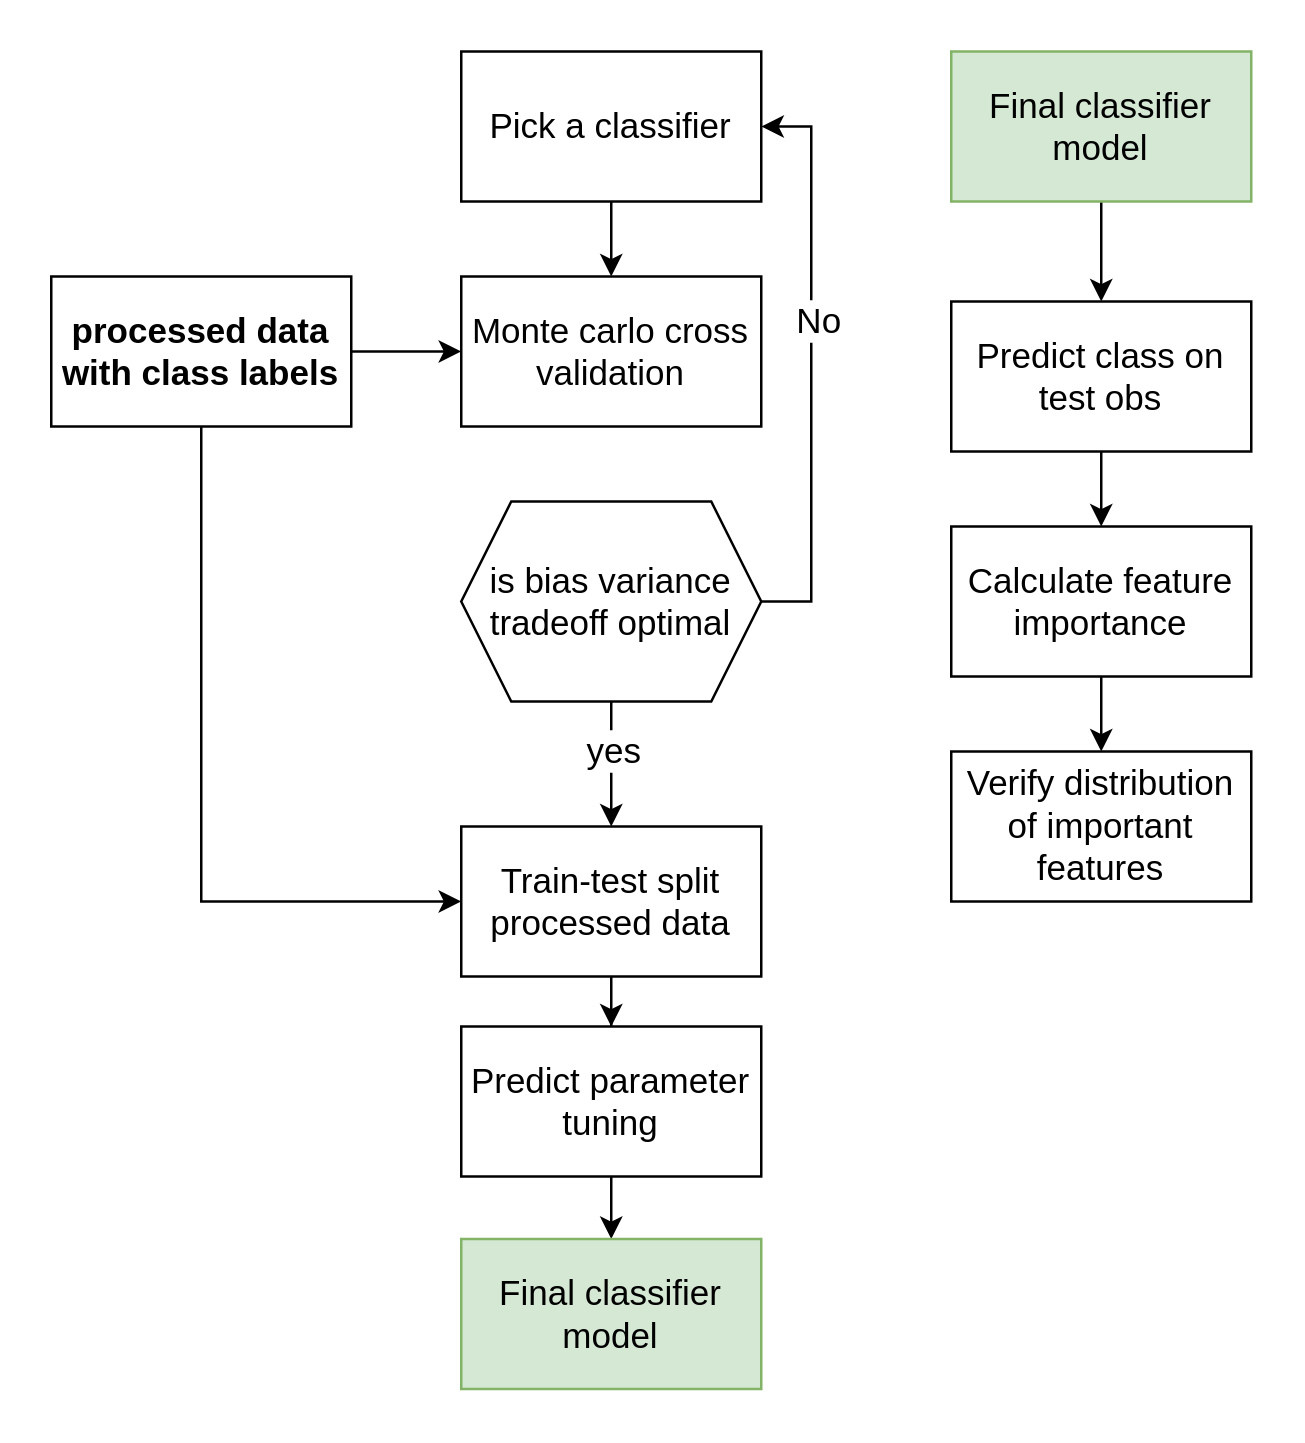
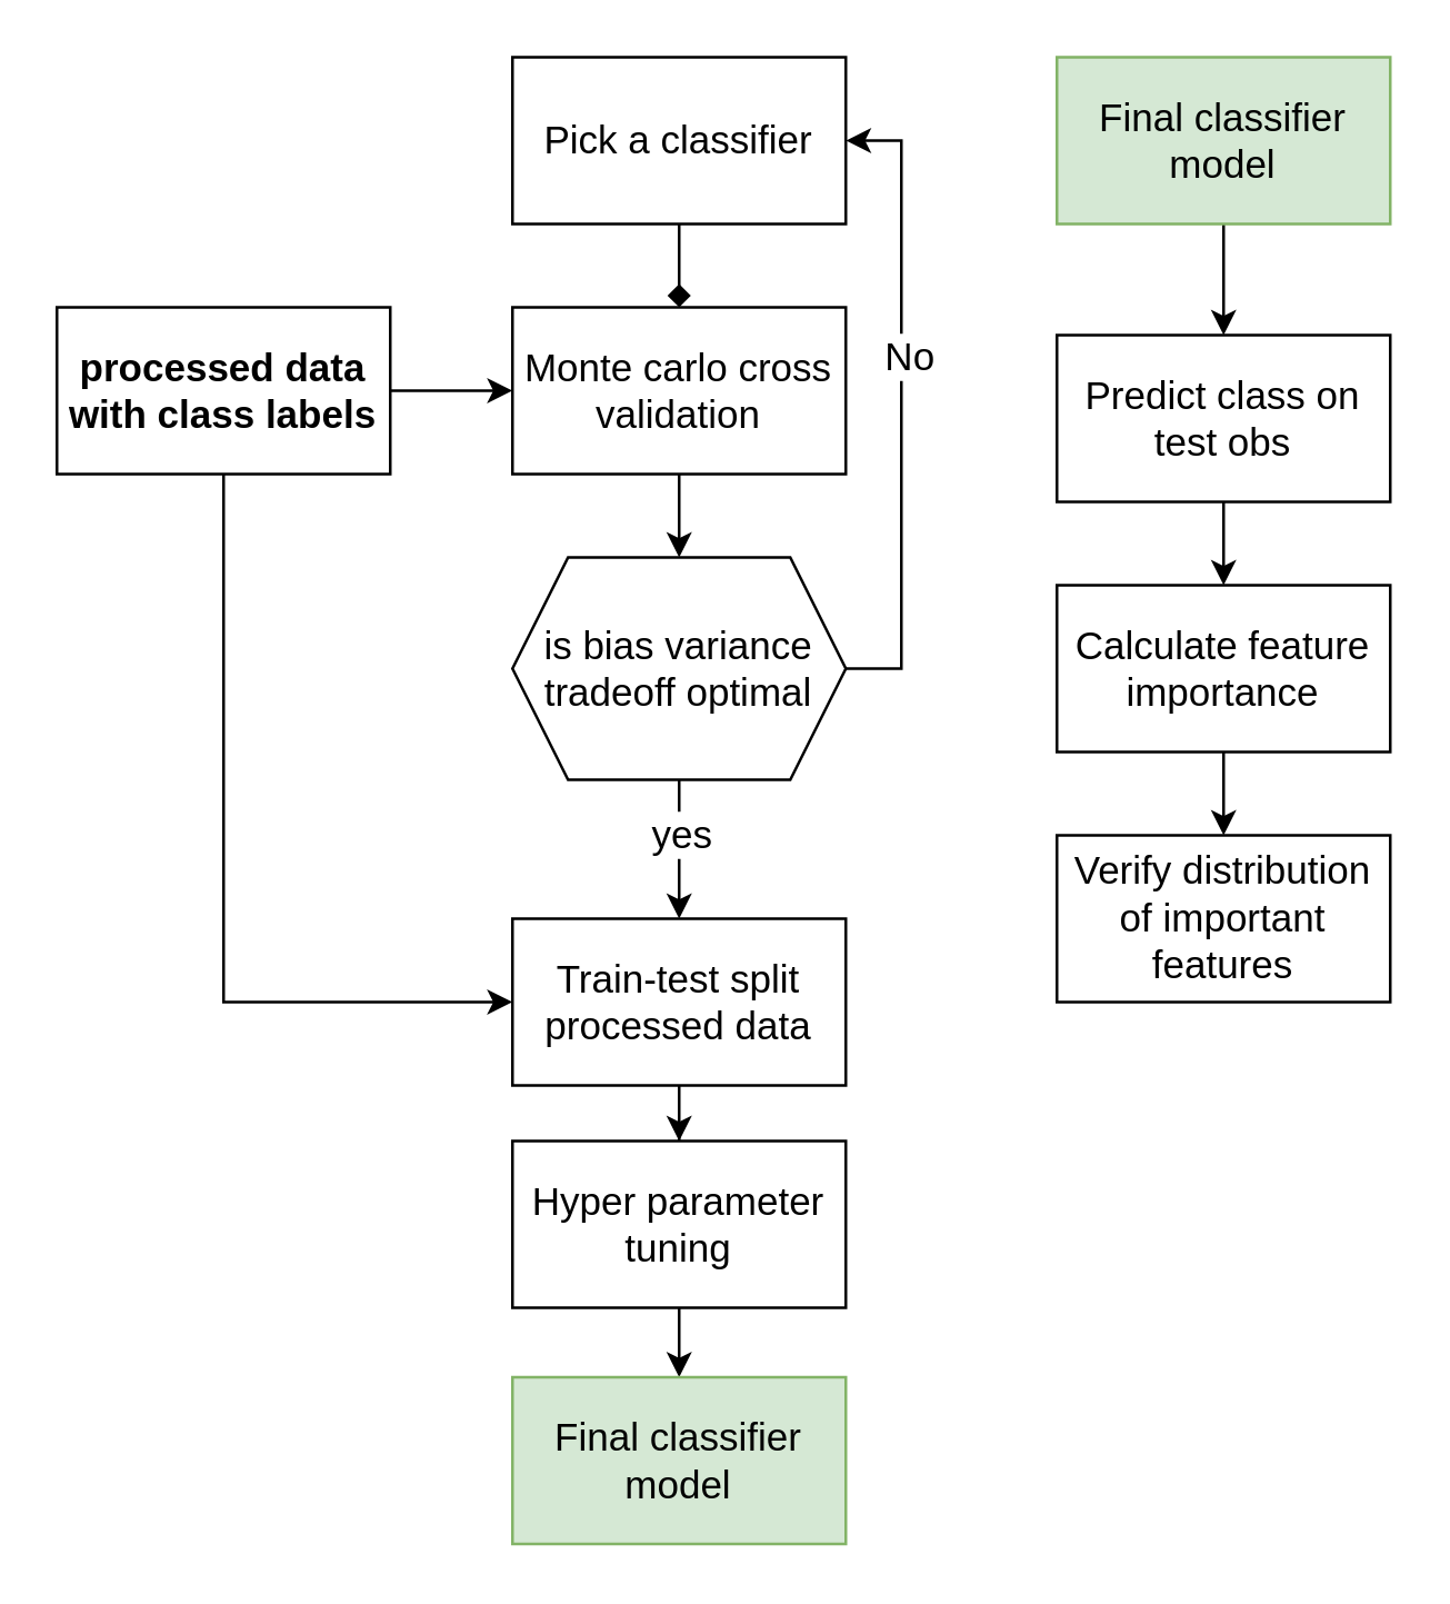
- <mxCell id="8" style="edgeStyle=orthogonalEdgeStyle;rounded=0;orthogonalLoop=1;jettySize=auto;html=1;exitX=0.5;exitY=1;exitDx=0;exitDy=0;fontSize=14;" edge="1" parent="1" source="9" target="7"><mxGeometry relative="1" as="geometry" /></mxCell>
+ <mxCell id="8" style="edgeStyle=orthogonalEdgeStyle;rounded=0;orthogonalLoop=1;jettySize=auto;html=1;exitX=0.5;exitY=1;exitDx=0;exitDy=0;fontSize=14;endArrow=diamond;" edge="1" parent="1" source="9" target="7"><mxGeometry relative="1" as="geometry" /></mxCell>
+ <mxCell id="6" style="edgeStyle=orthogonalEdgeStyle;rounded=0;orthogonalLoop=1;jettySize=auto;html=1;exitX=0.5;exitY=1;exitDx=0;exitDy=0;entryX=0.5;entryY=0;entryDx=0;entryDy=0;fontSize=14;" edge="1" parent="1" source="7" target="14"><mxGeometry relative="1" as="geometry" /></mxCell>
- <mxCell id="18" value="Predict parameter tuning" style="rounded=0;whiteSpace=wrap;html=1;fontSize=14;fillColor=none;" vertex="1" parent="1"><mxGeometry x="184" y="410" width="120" height="60" as="geometry" /></mxCell>
+ <mxCell id="18" value="Hyper parameter tuning" style="rounded=0;whiteSpace=wrap;html=1;fontSize=14;fillColor=none;" vertex="1" parent="1"><mxGeometry x="184" y="410" width="120" height="60" as="geometry" /></mxCell>
